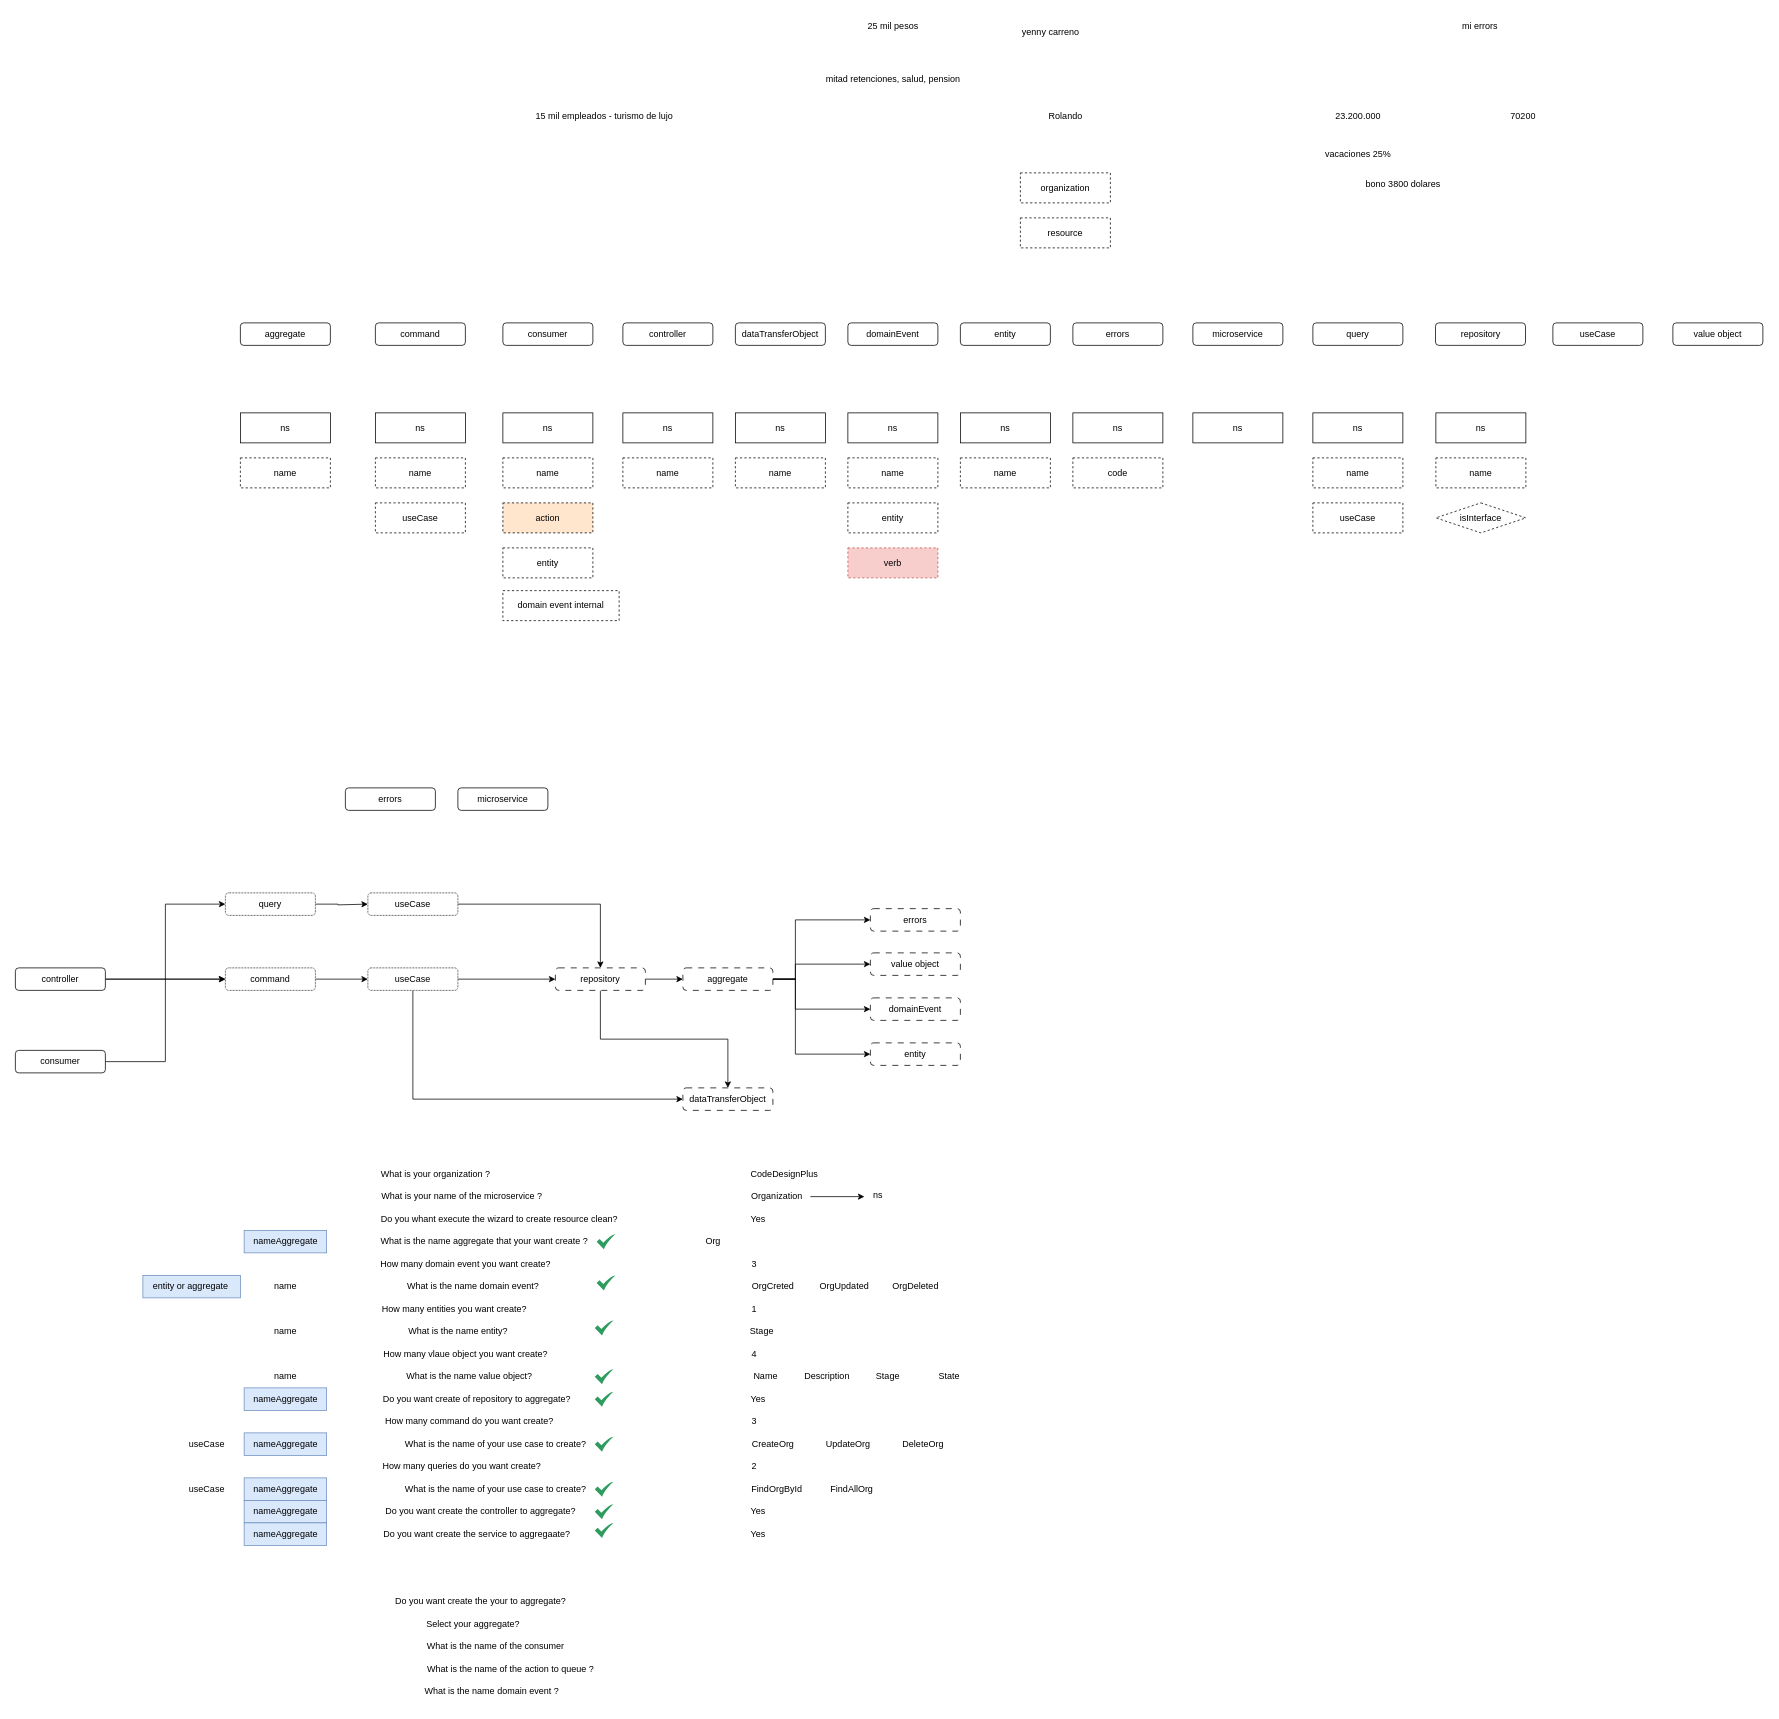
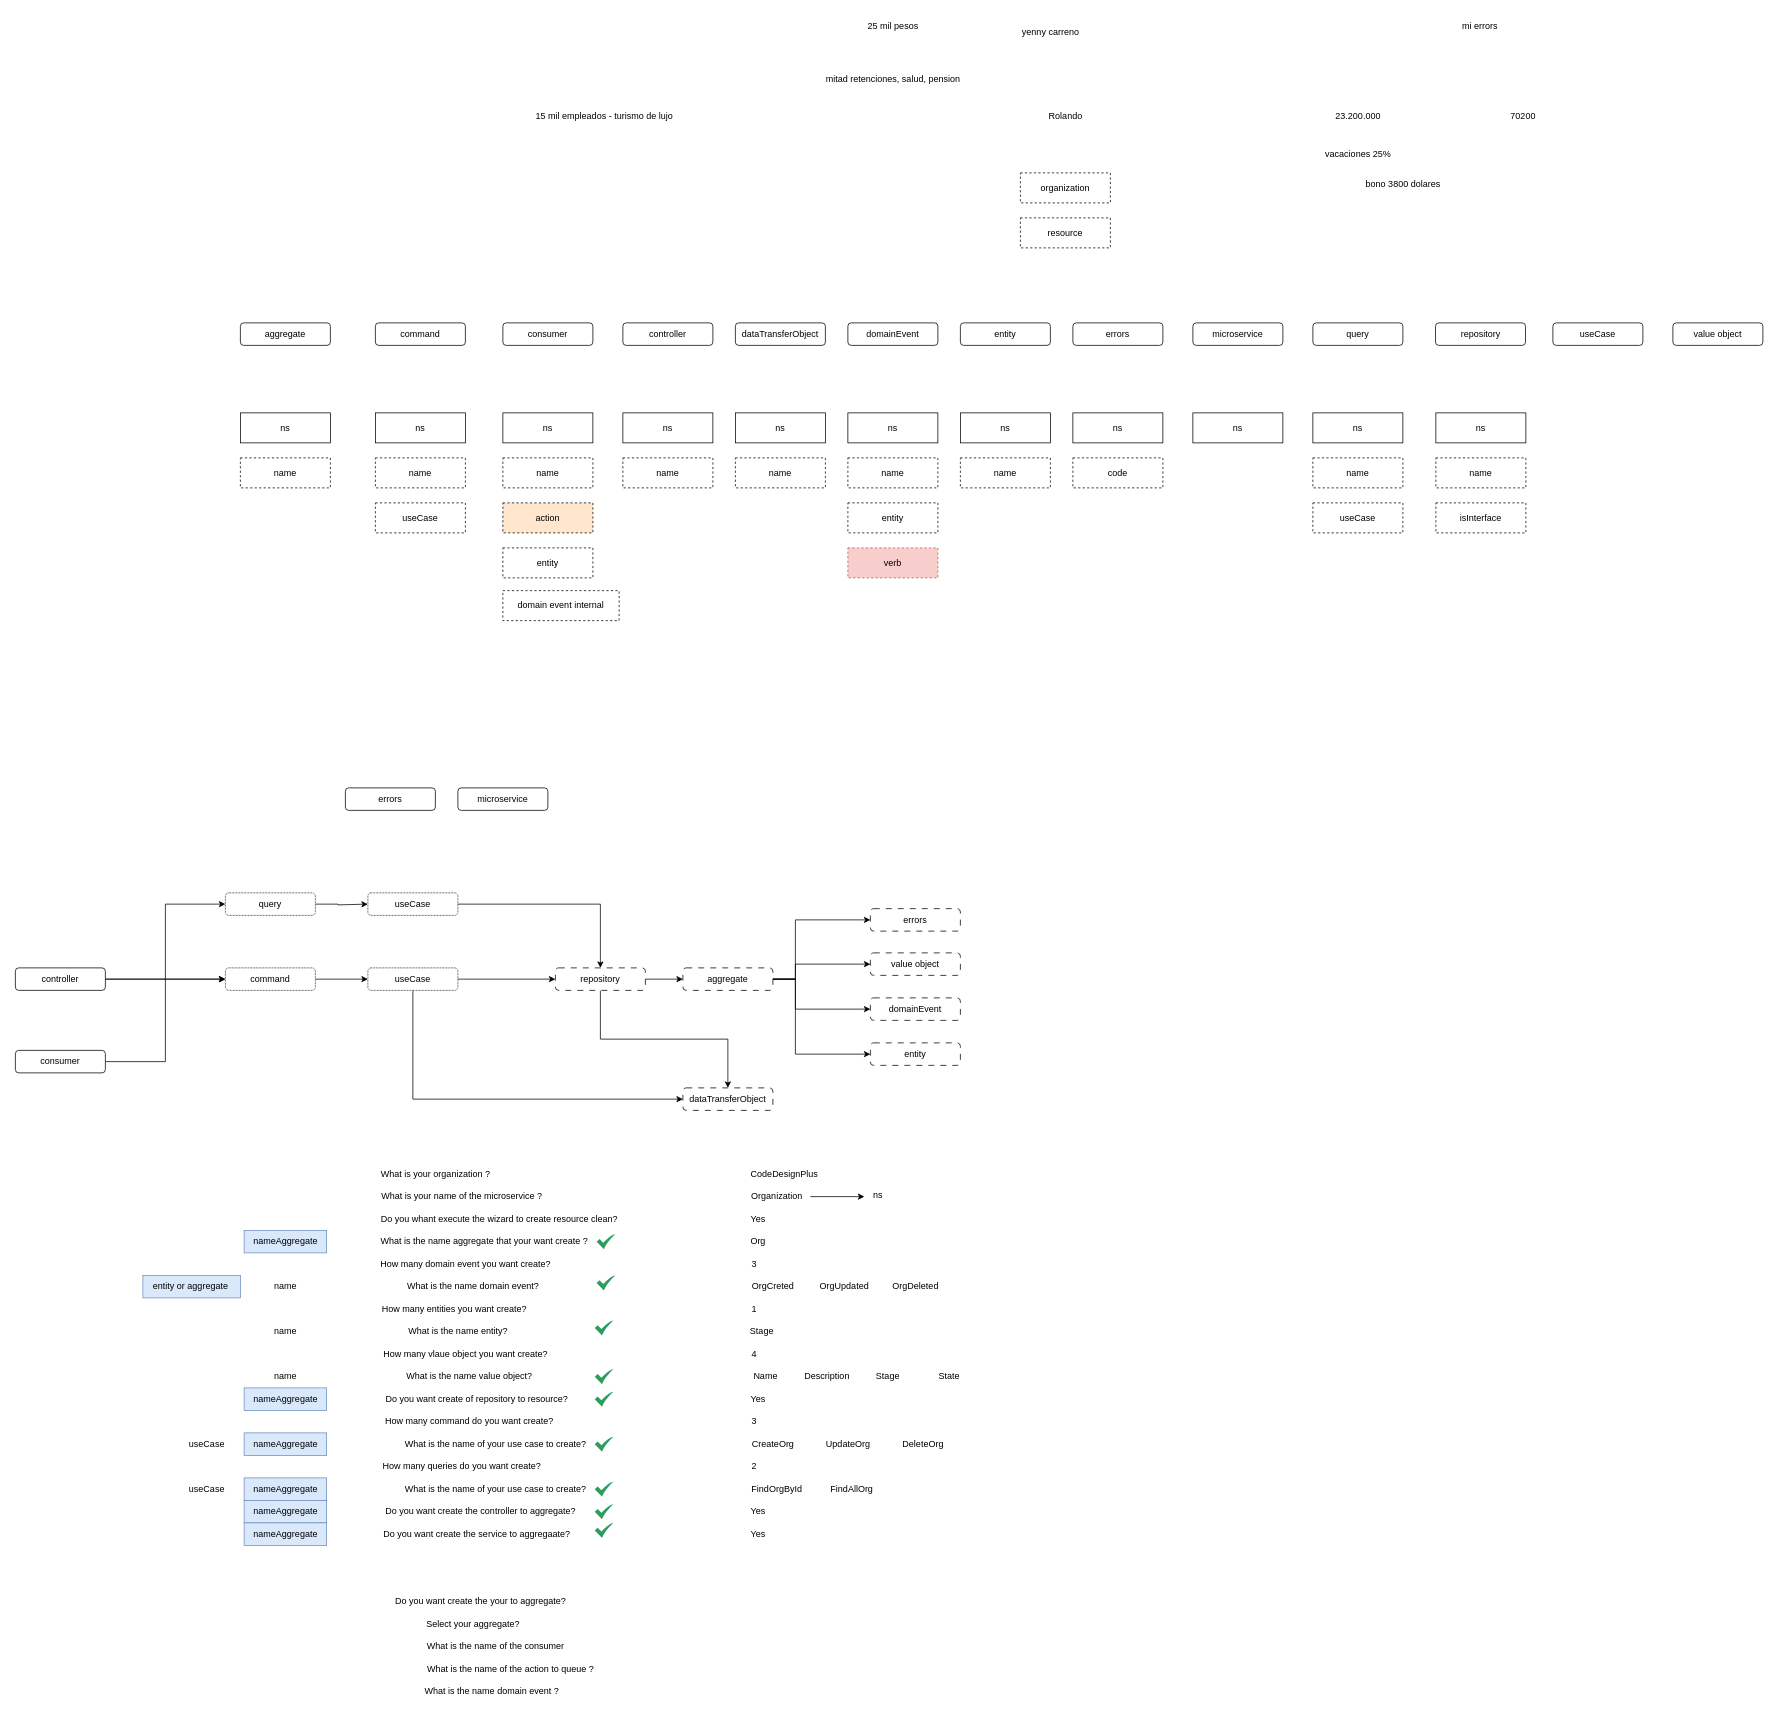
- <mxCell id="42" value="isInterface" style="rhombus;whiteSpace=wrap;html=1;dashed=1;" parent="1" vertex="1"><mxGeometry x="1914" y="670" width="120" height="40" as="geometry" /></mxCell>
+ <mxCell id="42" value="isInterface" style="rounded=0;whiteSpace=wrap;html=1;dashed=1;" parent="1" vertex="1"><mxGeometry x="1914" y="670" width="120" height="40" as="geometry" /></mxCell>
- <mxCell id="109" value="Org" style="text;html=1;align=center;verticalAlign=middle;resizable=0;points=[];autosize=1;strokeColor=none;fillColor=none;" vertex="1" parent="1"><mxGeometry x="930" y="1640" width="40" height="30" as="geometry" /></mxCell>
+ <mxCell id="109" value="Org" style="text;html=1;align=center;verticalAlign=middle;resizable=0;points=[];autosize=1;strokeColor=none;fillColor=none;" vertex="1" parent="1"><mxGeometry x="990" y="1640" width="40" height="30" as="geometry" /></mxCell>
- <mxCell id="94" value="Do you want create of repository to aggregate?" style="text;html=1;align=center;verticalAlign=middle;resizable=0;points=[];autosize=1;strokeColor=none;fillColor=none;" vertex="1" parent="1"><mxGeometry x="500" y="1850" width="270" height="30" as="geometry" /></mxCell>
+ <mxCell id="94" value="Do you want create of repository to resource?" style="text;html=1;align=center;verticalAlign=middle;resizable=0;points=[];autosize=1;strokeColor=none;fillColor=none;" vertex="1" parent="1"><mxGeometry x="500" y="1850" width="270" height="30" as="geometry" /></mxCell>
